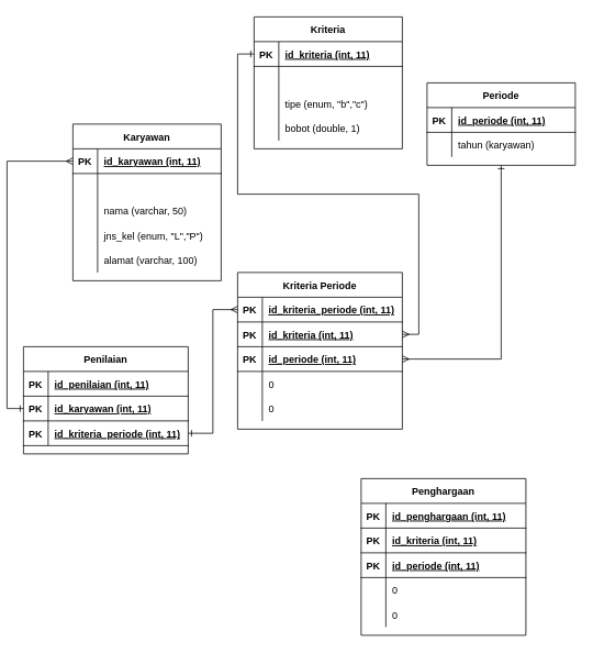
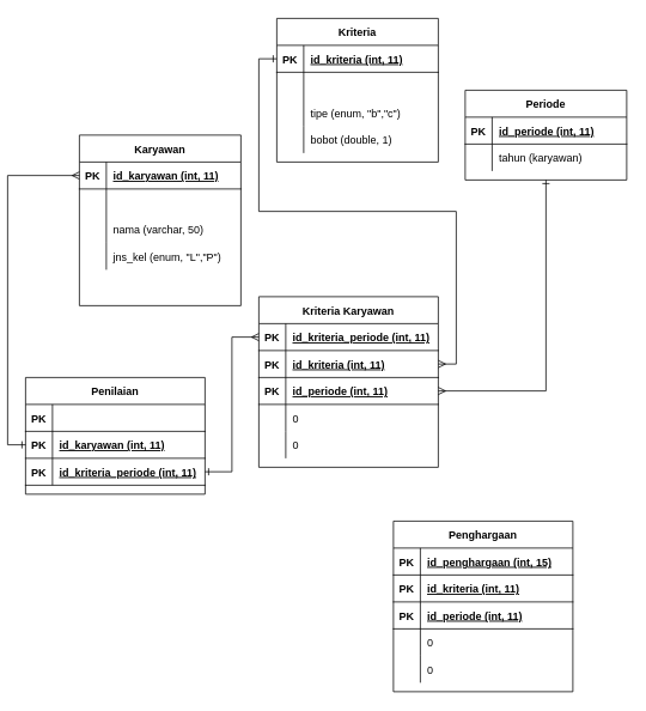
- <mxCell id="16" value="alamat (varchar, 100)" style="shape=partialRectangle;connectable=0;fillColor=none;top=0;left=0;bottom=0;right=0;align=left;spacingLeft=6;overflow=hidden;" vertex="1" parent="14"><mxGeometry x="30" width="150" height="30" as="geometry" /></mxCell>
- <mxCell id="38" value="Kriteria Periode" style="shape=table;startSize=30;container=1;collapsible=1;childLayout=tableLayout;fixedRows=1;rowLines=0;fontStyle=1;align=center;resizeLast=1;" vertex="1" parent="1"><mxGeometry x="280" y="330" width="200" height="190" as="geometry" /></mxCell>
+ <mxCell id="38" value="Kriteria Karyawan" style="shape=table;startSize=30;container=1;collapsible=1;childLayout=tableLayout;fixedRows=1;rowLines=0;fontStyle=1;align=center;resizeLast=1;" vertex="1" parent="1"><mxGeometry x="280" y="330" width="200" height="190" as="geometry" /></mxCell>
- <mxCell id="57" value="id_penilaian (int, 11)" style="shape=partialRectangle;connectable=0;fillColor=none;top=0;left=0;bottom=0;right=0;align=left;spacingLeft=6;fontStyle=5;overflow=hidden;" vertex="1" parent="55"><mxGeometry x="30" width="170" height="30" as="geometry" /></mxCell>
- <mxCell id="69" value="id_penghargaan (int, 11)" style="shape=partialRectangle;connectable=0;fillColor=none;top=0;left=0;bottom=0;right=0;align=left;spacingLeft=6;fontStyle=5;overflow=hidden;" vertex="1" parent="67"><mxGeometry x="30" width="170" height="30" as="geometry" /></mxCell>
+ <mxCell id="69" value="id_penghargaan (int, 15)" style="shape=partialRectangle;connectable=0;fillColor=none;top=0;left=0;bottom=0;right=0;align=left;spacingLeft=6;fontStyle=5;overflow=hidden;" vertex="1" parent="67"><mxGeometry x="30" width="170" height="30" as="geometry" /></mxCell>
